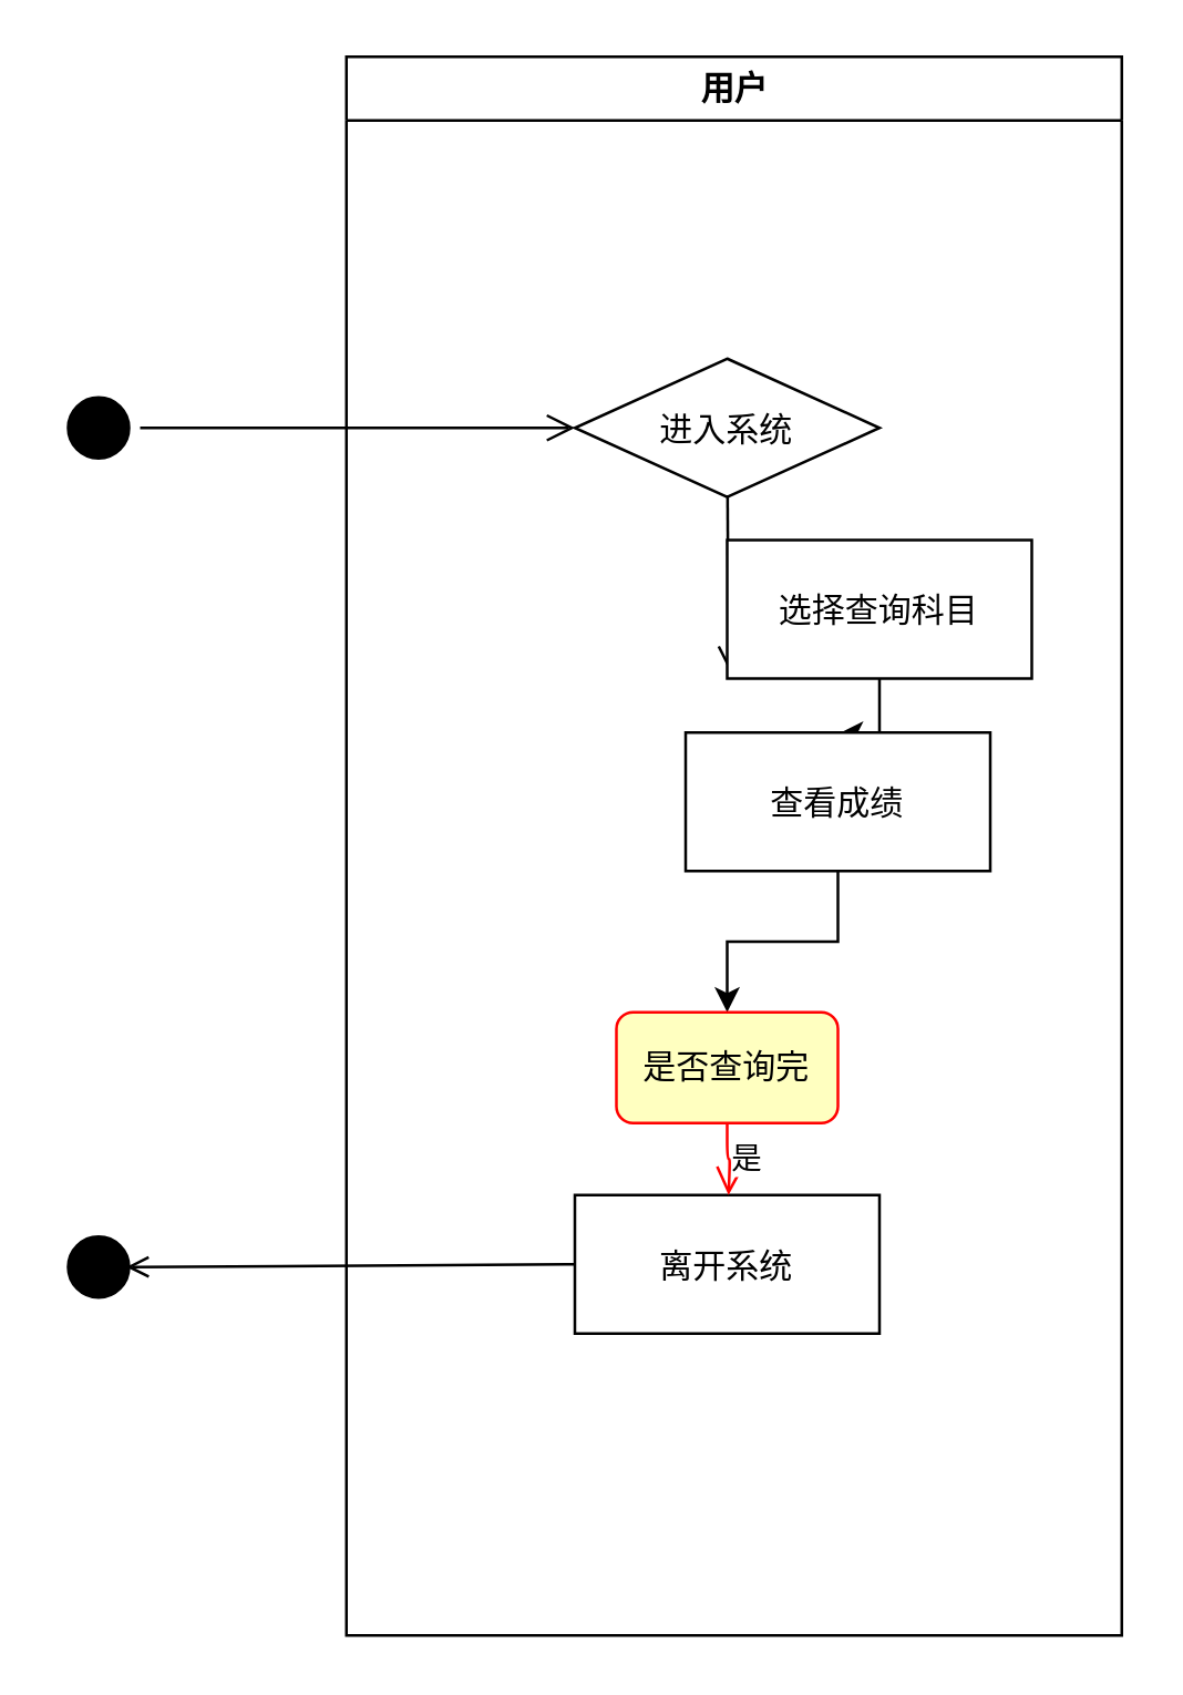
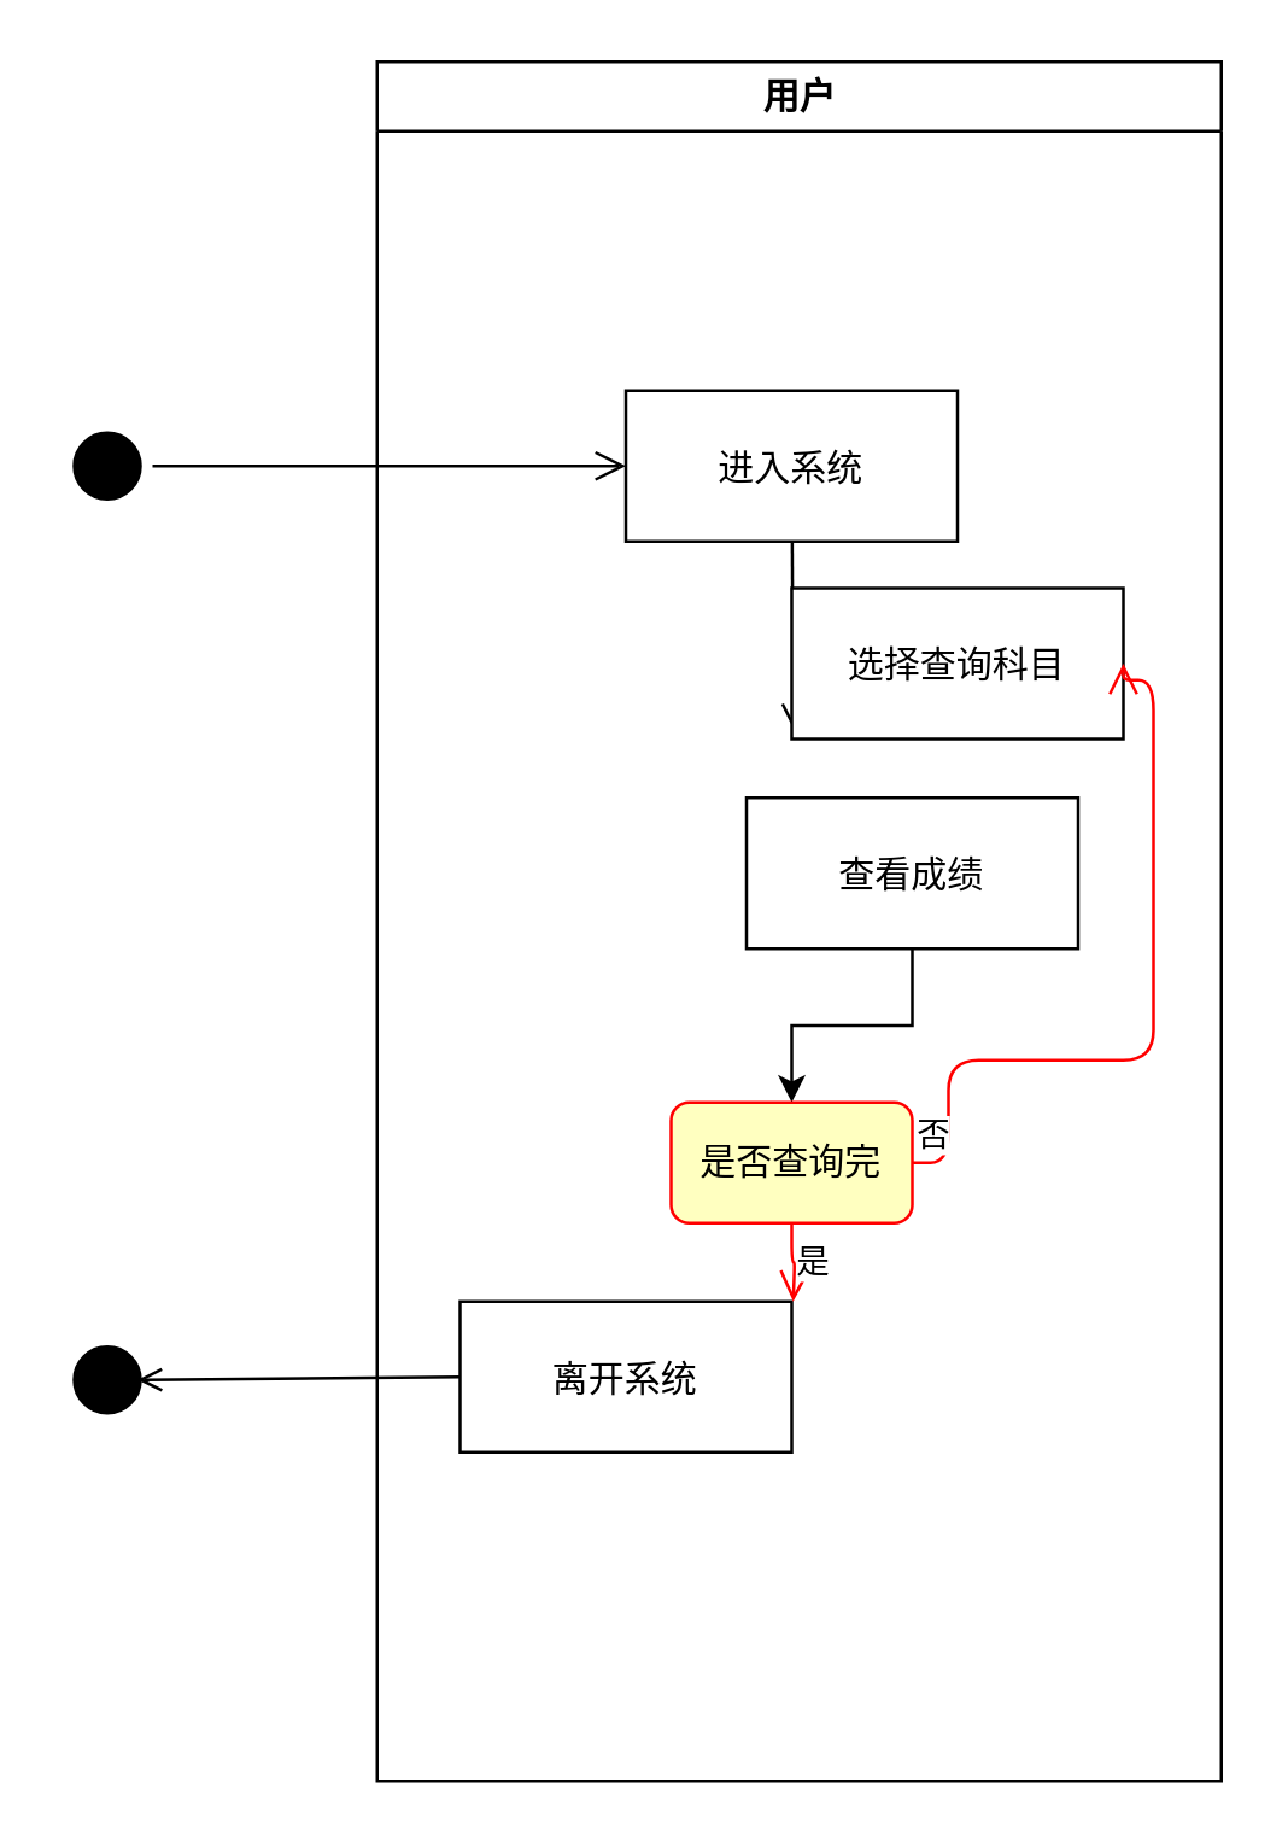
- <mxCell id="3" value="进入系统" style="rhombus;align=center;" vertex="1" parent="2"><mxGeometry x="82.5" y="109" width="110" height="50" as="geometry" /></mxCell>
+ <mxCell id="3" value="进入系统" style="align=center;" vertex="1" parent="2"><mxGeometry x="82.5" y="109" width="110" height="50" as="geometry" /></mxCell>
- <mxCell id="6" value="" style="edgeStyle=orthogonalEdgeStyle;rounded=0;orthogonalLoop=1;jettySize=auto;html=1;" edge="1" parent="2" source="7" target="9"><mxGeometry relative="1" as="geometry" /></mxCell>
+ <mxCell id="11" value="否" style="edgeStyle=orthogonalEdgeStyle;html=1;align=left;verticalAlign=bottom;endArrow=open;endSize=8;strokeColor=#ff0000;exitX=1;exitY=0.5;exitDx=0;exitDy=0;entryX=1;entryY=0.5;entryDx=0;entryDy=0;" edge="1" parent="2" source="10" target="7"><mxGeometry x="-1" relative="1" as="geometry"><mxPoint x="228" y="192" as="targetPoint" /><Array as="points"><mxPoint x="189.5" y="365" /><mxPoint x="189.5" y="331" /><mxPoint x="257.5" y="331" /><mxPoint x="257.5" y="205" /></Array><mxPoint x="178" y="355" as="sourcePoint" /></mxGeometry></mxCell>
- <mxCell id="5" value="离开系统" style="" vertex="1" parent="2"><mxGeometry x="82.5" y="411" width="110" height="50" as="geometry" /></mxCell>
+ <mxCell id="5" value="离开系统" style="" vertex="1" parent="2"><mxGeometry x="27.5" y="411" width="110" height="50" as="geometry" /></mxCell>
